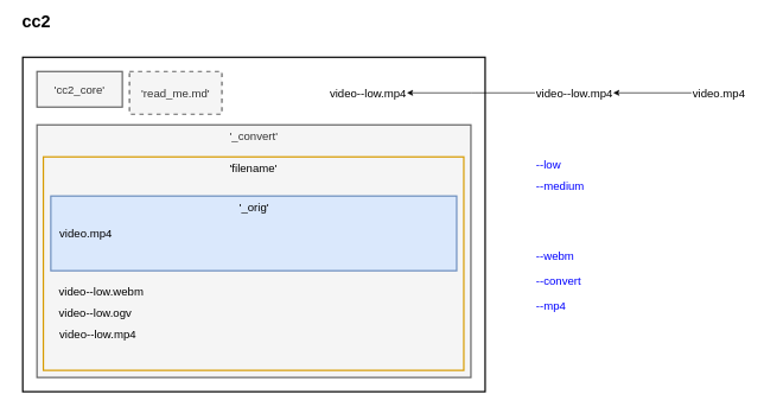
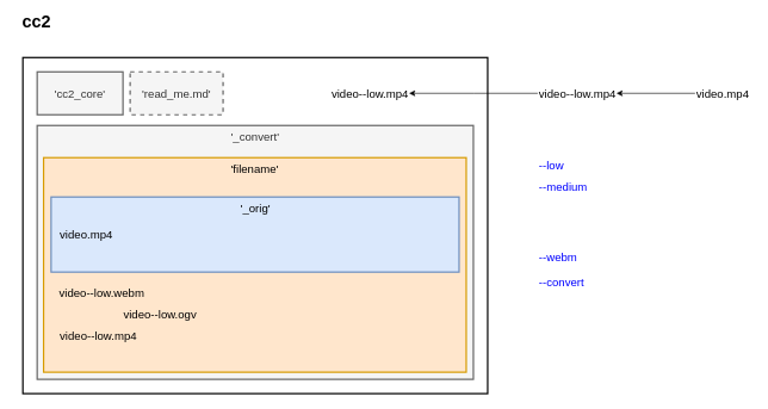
- <mxCell id="6" value="'cc2_core'" style="rounded=0;whiteSpace=wrap;html=1;strokeWidth=2;fillColor=#f5f5f5;fontSize=16;align=center;strokeColor=#666666;fontColor=#333333;" vertex="1" parent="1"><mxGeometry x="51" y="100" width="120" height="50" as="geometry" /></mxCell>
+ <mxCell id="6" value="'cc2_core'" style="rounded=0;whiteSpace=wrap;html=1;strokeWidth=2;fillColor=#f5f5f5;fontSize=16;align=center;strokeColor=#666666;fontColor=#333333;" vertex="1" parent="1"><mxGeometry x="51" y="100" width="120" height="60" as="geometry" /></mxCell>
- <mxCell id="11" value="'filename'" style="rounded=0;whiteSpace=wrap;html=1;strokeWidth=2;fillColor=#f5f5f5;fontSize=16;align=center;strokeColor=#d79b00;verticalAlign=top;" vertex="1" parent="1"><mxGeometry x="60" y="220" width="591" height="300" as="geometry" /></mxCell>
+ <mxCell id="11" value="'filename'" style="rounded=0;whiteSpace=wrap;html=1;strokeWidth=2;fillColor=#ffe6cc;fontSize=16;align=center;strokeColor=#d79b00;verticalAlign=top;" vertex="1" parent="1"><mxGeometry x="60" y="220" width="591" height="300" as="geometry" /></mxCell>
- <mxCell id="10" value="--mp4" style="text;html=1;strokeColor=none;fillColor=none;align=left;verticalAlign=middle;whiteSpace=wrap;rounded=0;fontSize=16;fontColor=#0000FF;" vertex="1" parent="1"><mxGeometry x="751" y="420" width="130" height="20" as="geometry" /></mxCell>
- <mxCell id="15" value="video--low.ogv" style="text;html=1;strokeColor=none;fillColor=none;align=left;verticalAlign=middle;whiteSpace=wrap;rounded=0;fontSize=16;" vertex="1" parent="1"><mxGeometry x="80" y="430" width="141" height="20" as="geometry" /></mxCell>
+ <mxCell id="15" value="video--low.ogv" style="text;html=1;strokeColor=none;fillColor=none;align=left;verticalAlign=middle;whiteSpace=wrap;rounded=0;fontSize=16;" vertex="1" parent="1"><mxGeometry x="170" y="430" width="141" height="20" as="geometry" /></mxCell>
